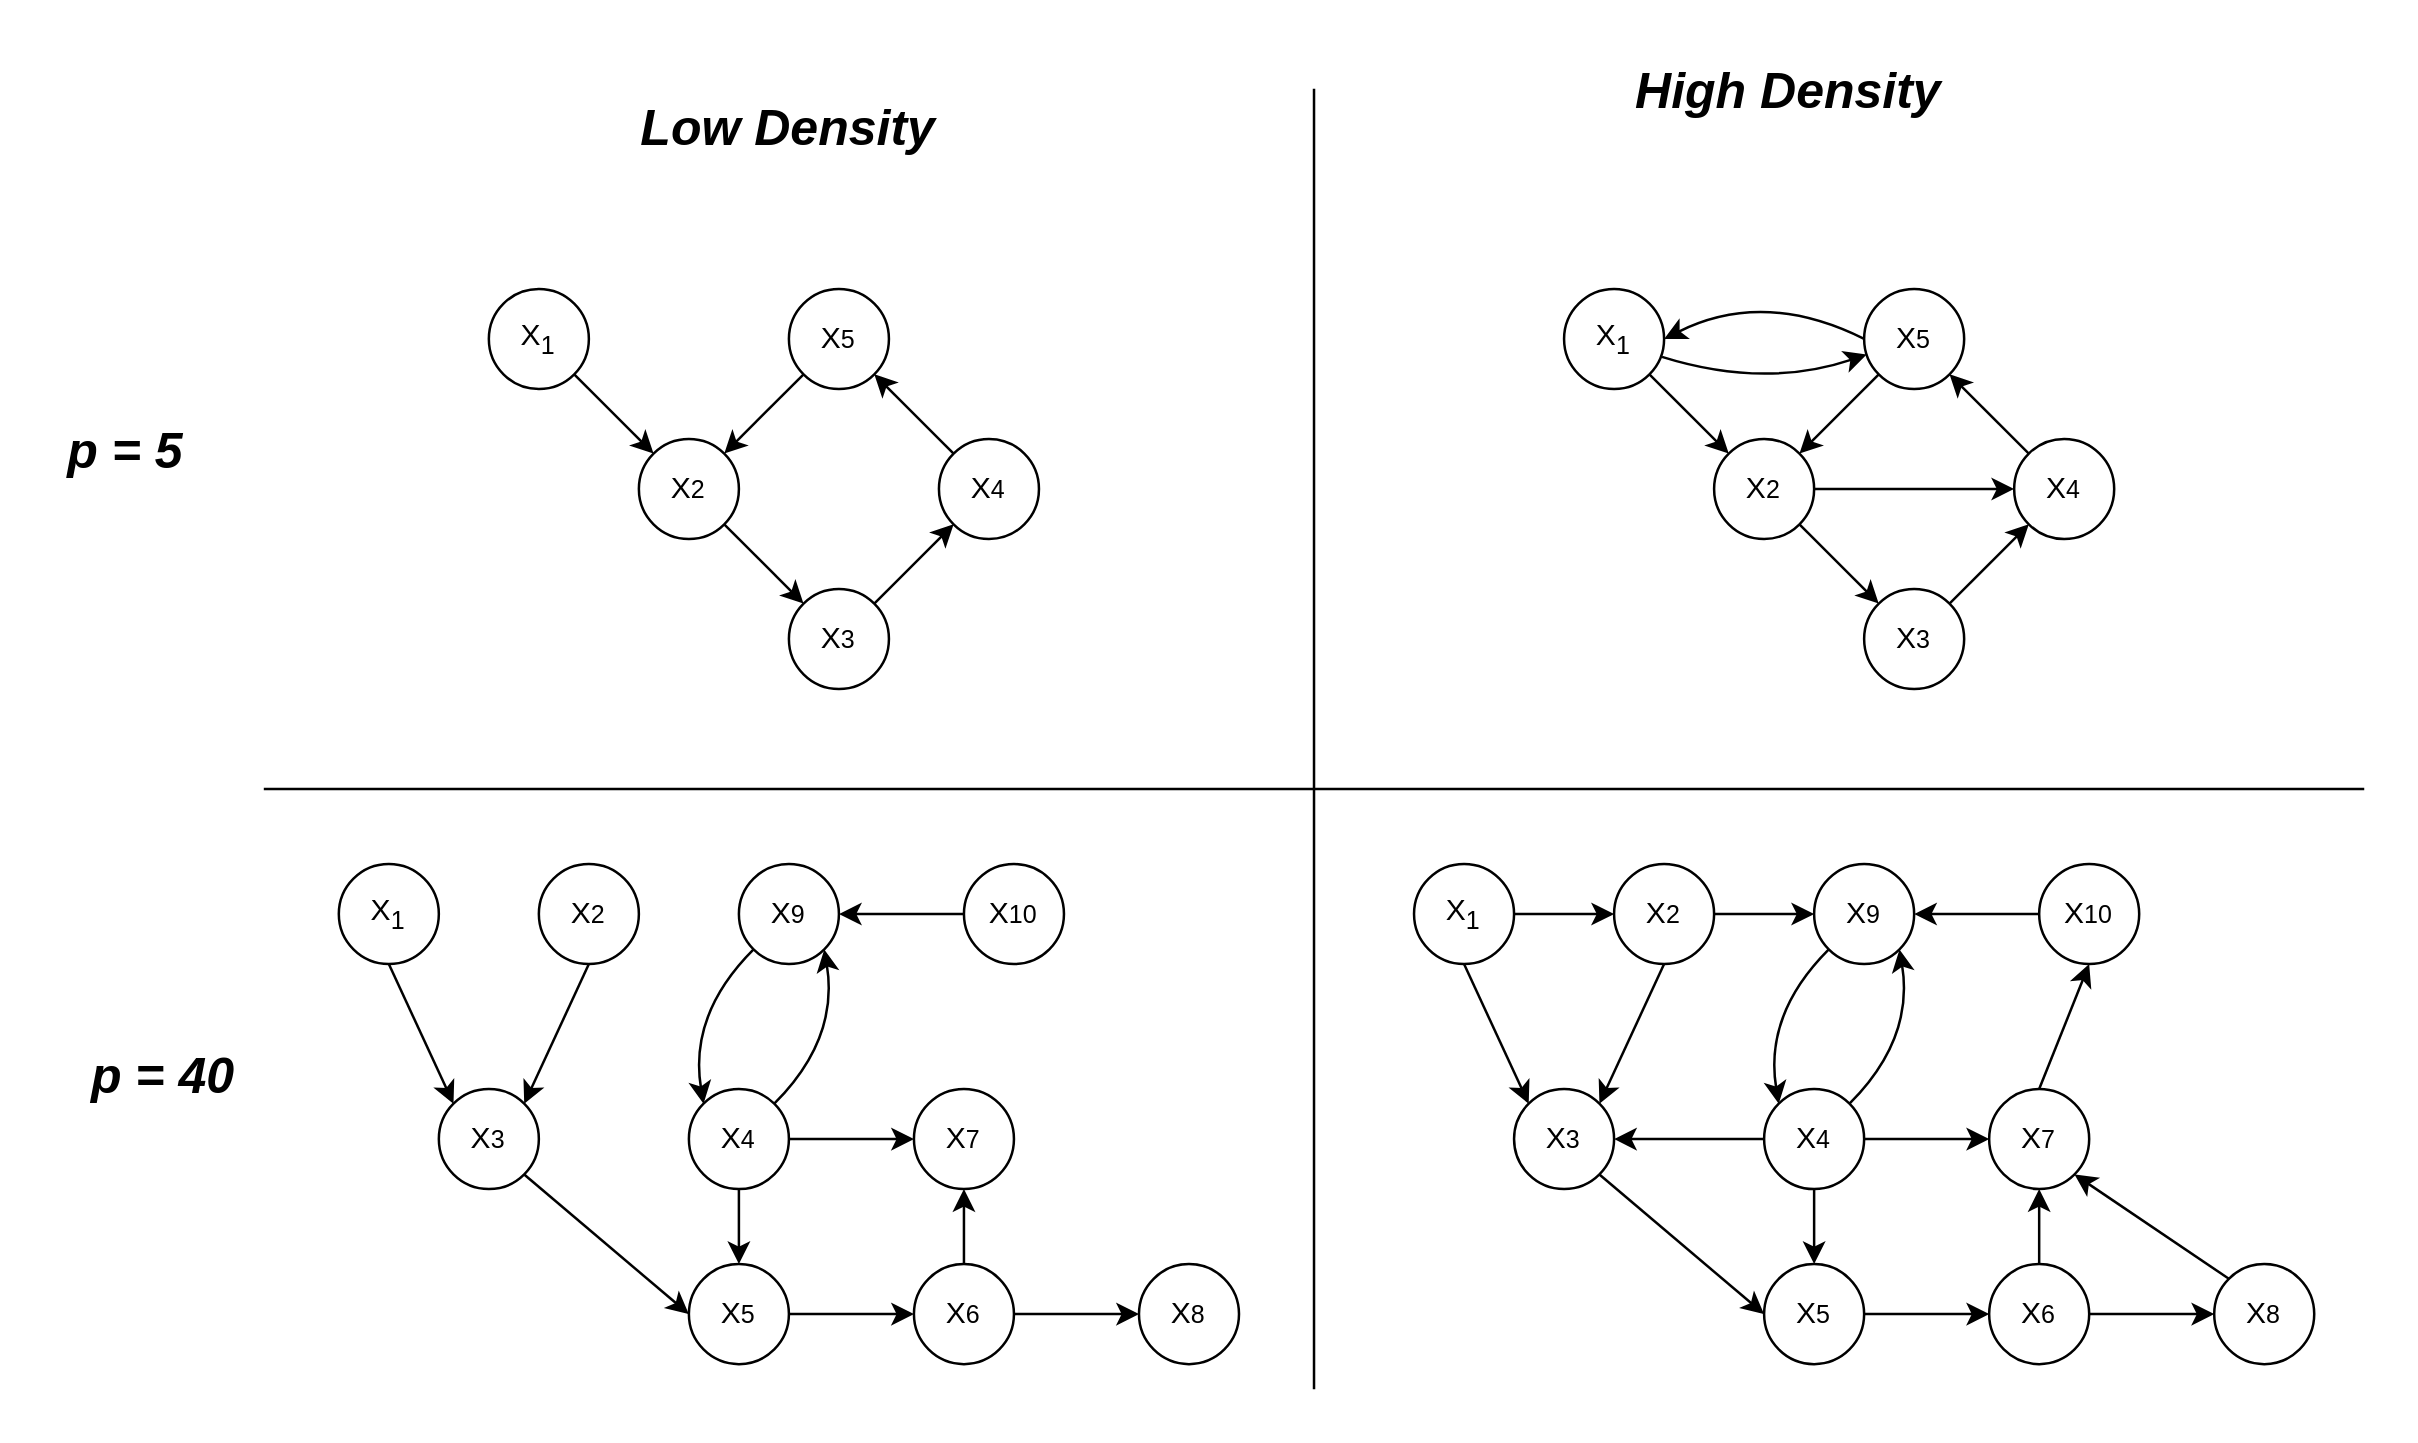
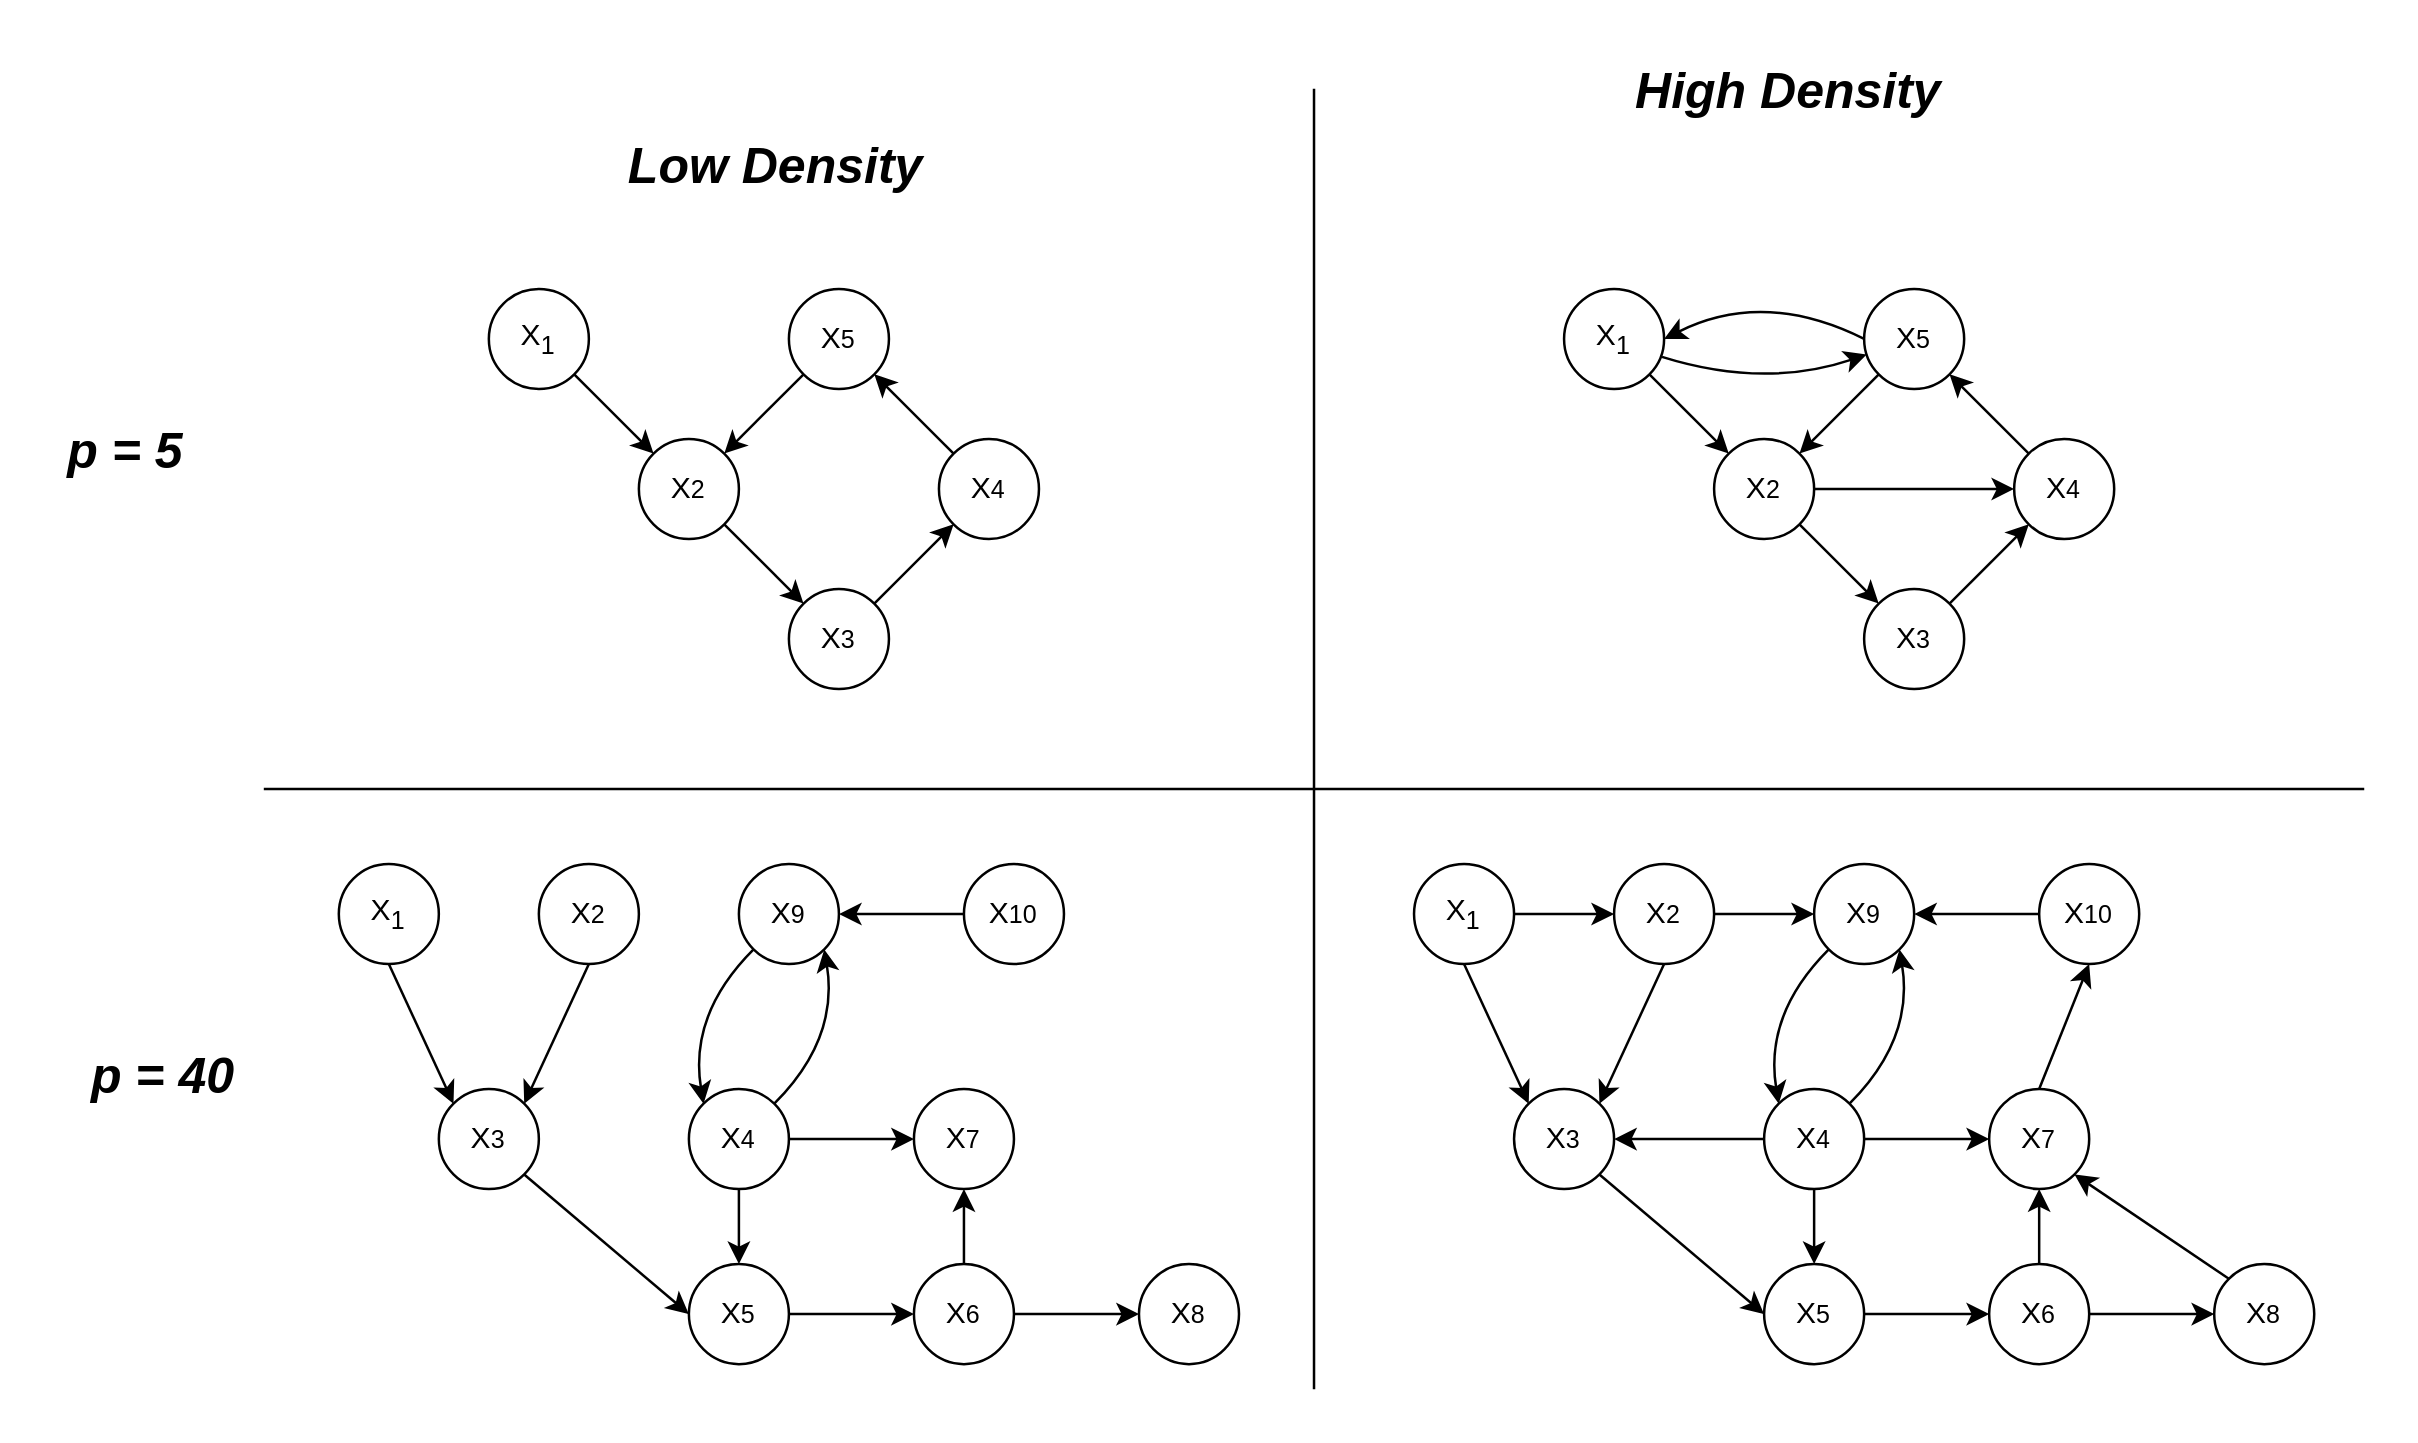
- <mxCell id="78" value="&lt;b&gt;&lt;font style=&quot;font-size: 20px;&quot;&gt;&lt;i&gt;Low Density&lt;/i&gt;&lt;/font&gt;&lt;/b&gt;" style="text;html=1;strokeColor=none;fillColor=none;align=center;verticalAlign=middle;whiteSpace=wrap;rounded=0;" vertex="1" parent="1"><mxGeometry x="235" y="35" width="160" height="30" as="geometry" /></mxCell>
+ <mxCell id="78" value="&lt;b&gt;&lt;font style=&quot;font-size: 20px;&quot;&gt;&lt;i&gt;Low Density&lt;/i&gt;&lt;/font&gt;&lt;/b&gt;" style="text;html=1;strokeColor=none;fillColor=none;align=center;verticalAlign=middle;whiteSpace=wrap;rounded=0;" vertex="1" parent="1"><mxGeometry x="230" y="50" width="160" height="30" as="geometry" /></mxCell>
